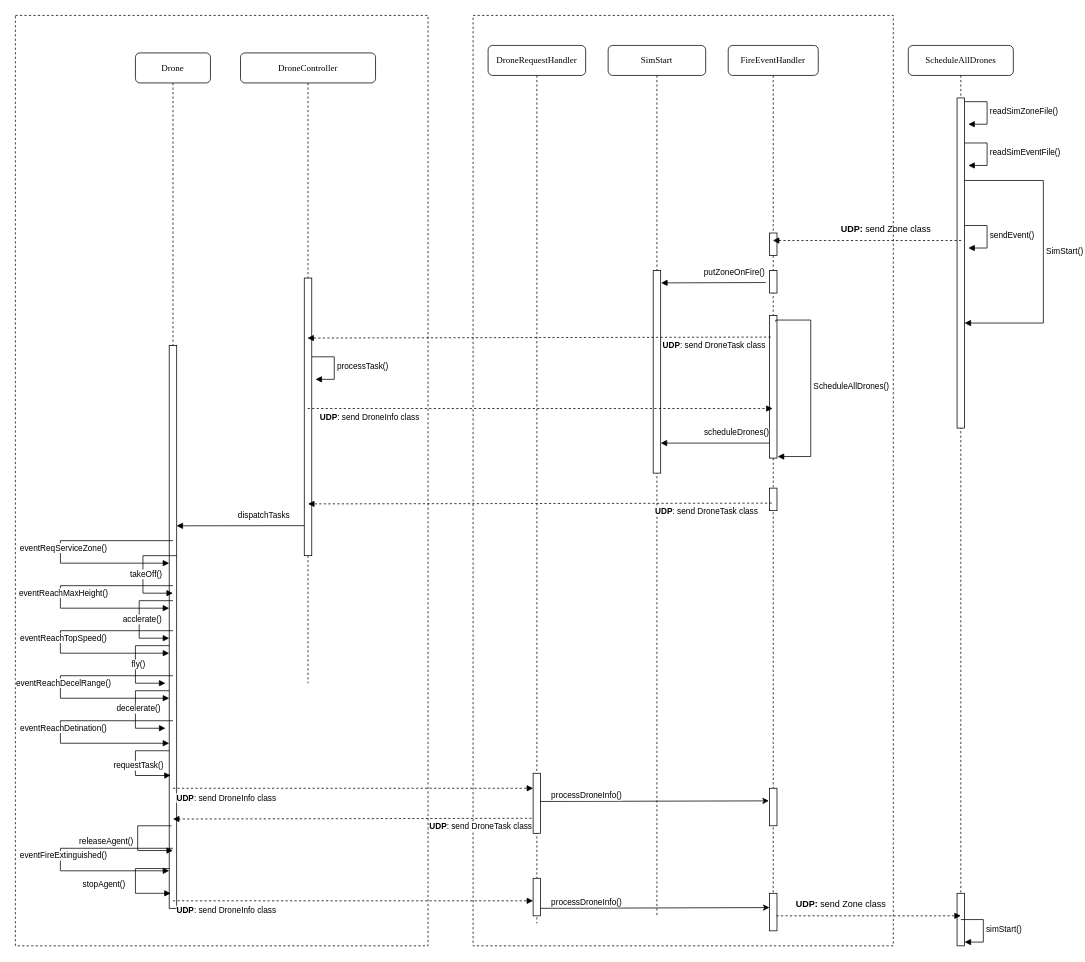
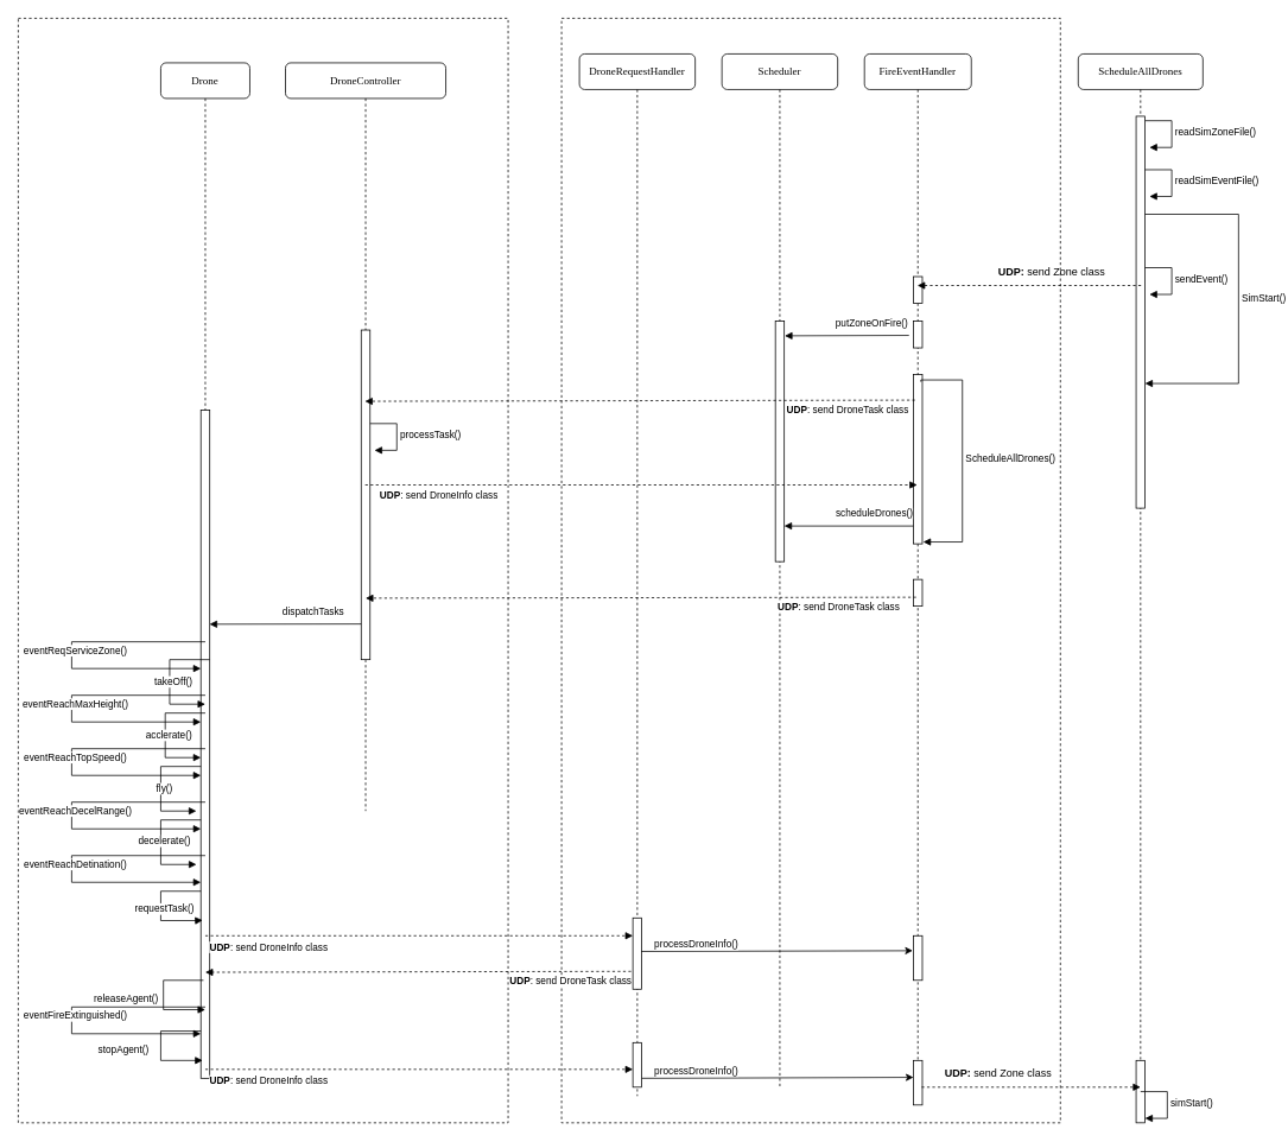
- <mxCell id="10" value="SimStart" style="shape=umlLifeline;perimeter=lifelinePerimeter;whiteSpace=wrap;html=1;container=1;collapsible=0;recursiveResize=0;outlineConnect=0;rounded=1;shadow=0;comic=0;labelBackgroundColor=none;strokeWidth=1;fontFamily=Verdana;fontSize=12;align=center;" parent="1" vertex="1"><mxGeometry x="810" y="60" width="130" height="1160" as="geometry" /></mxCell>
+ <mxCell id="10" value="Scheduler" style="shape=umlLifeline;perimeter=lifelinePerimeter;whiteSpace=wrap;html=1;container=1;collapsible=0;recursiveResize=0;outlineConnect=0;rounded=1;shadow=0;comic=0;labelBackgroundColor=none;strokeWidth=1;fontFamily=Verdana;fontSize=12;align=center;" parent="1" vertex="1"><mxGeometry x="810" y="60" width="130" height="1160" as="geometry" /></mxCell>
